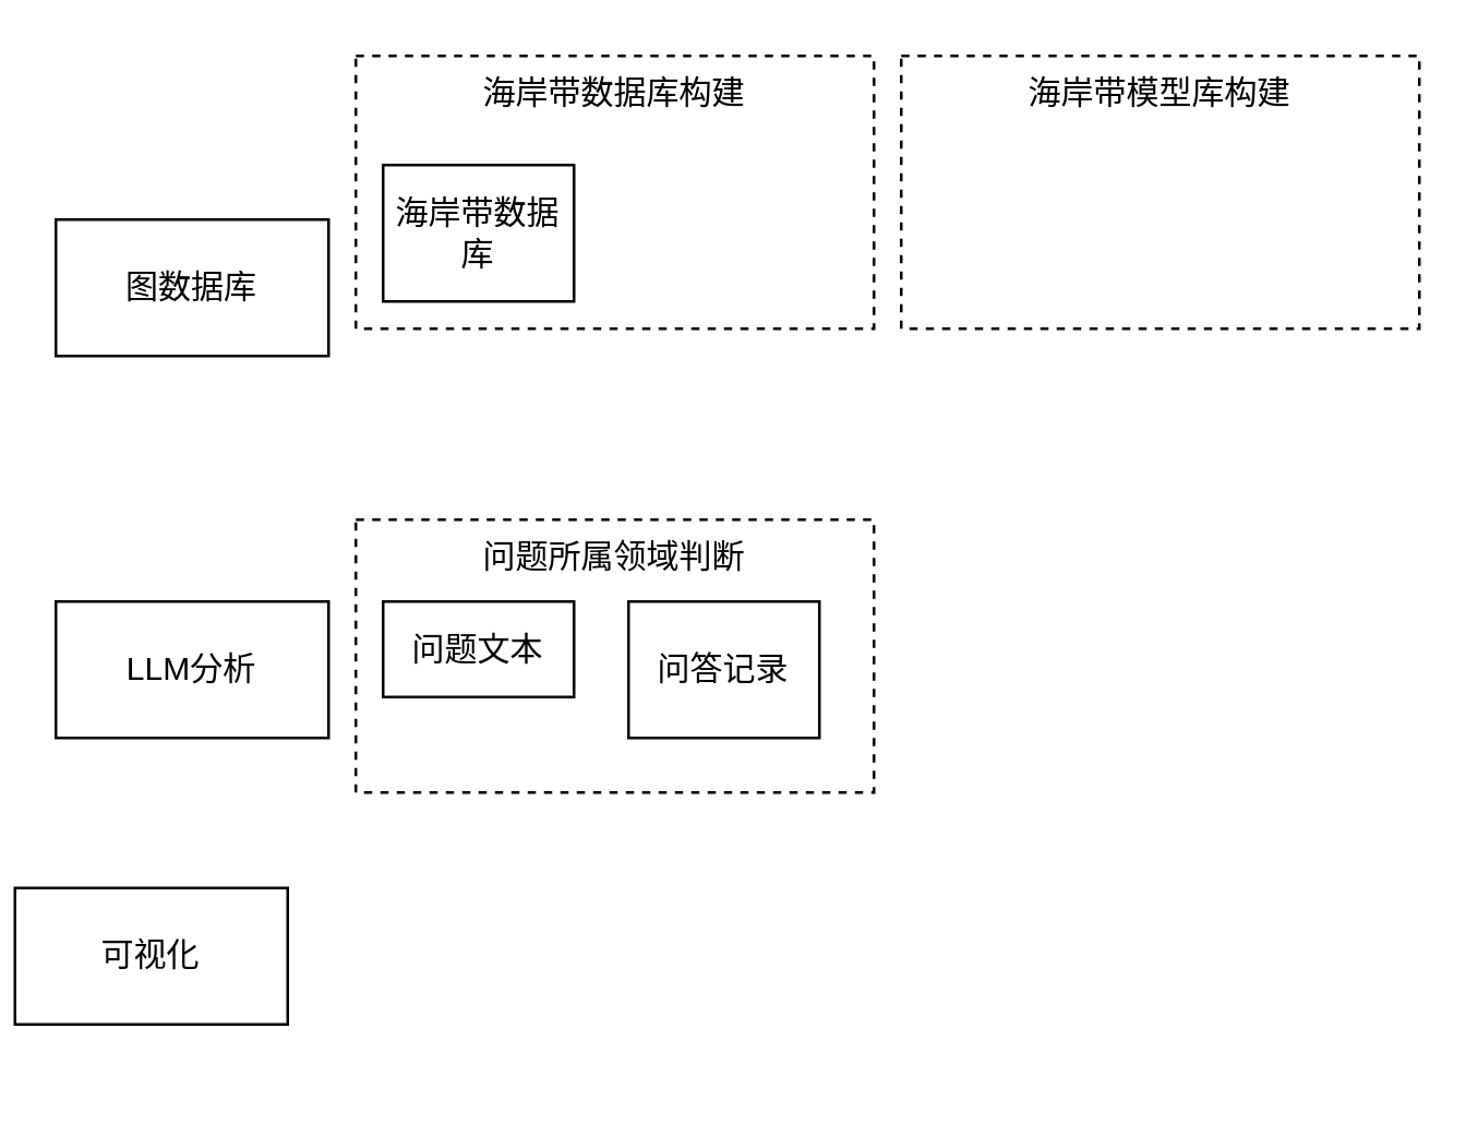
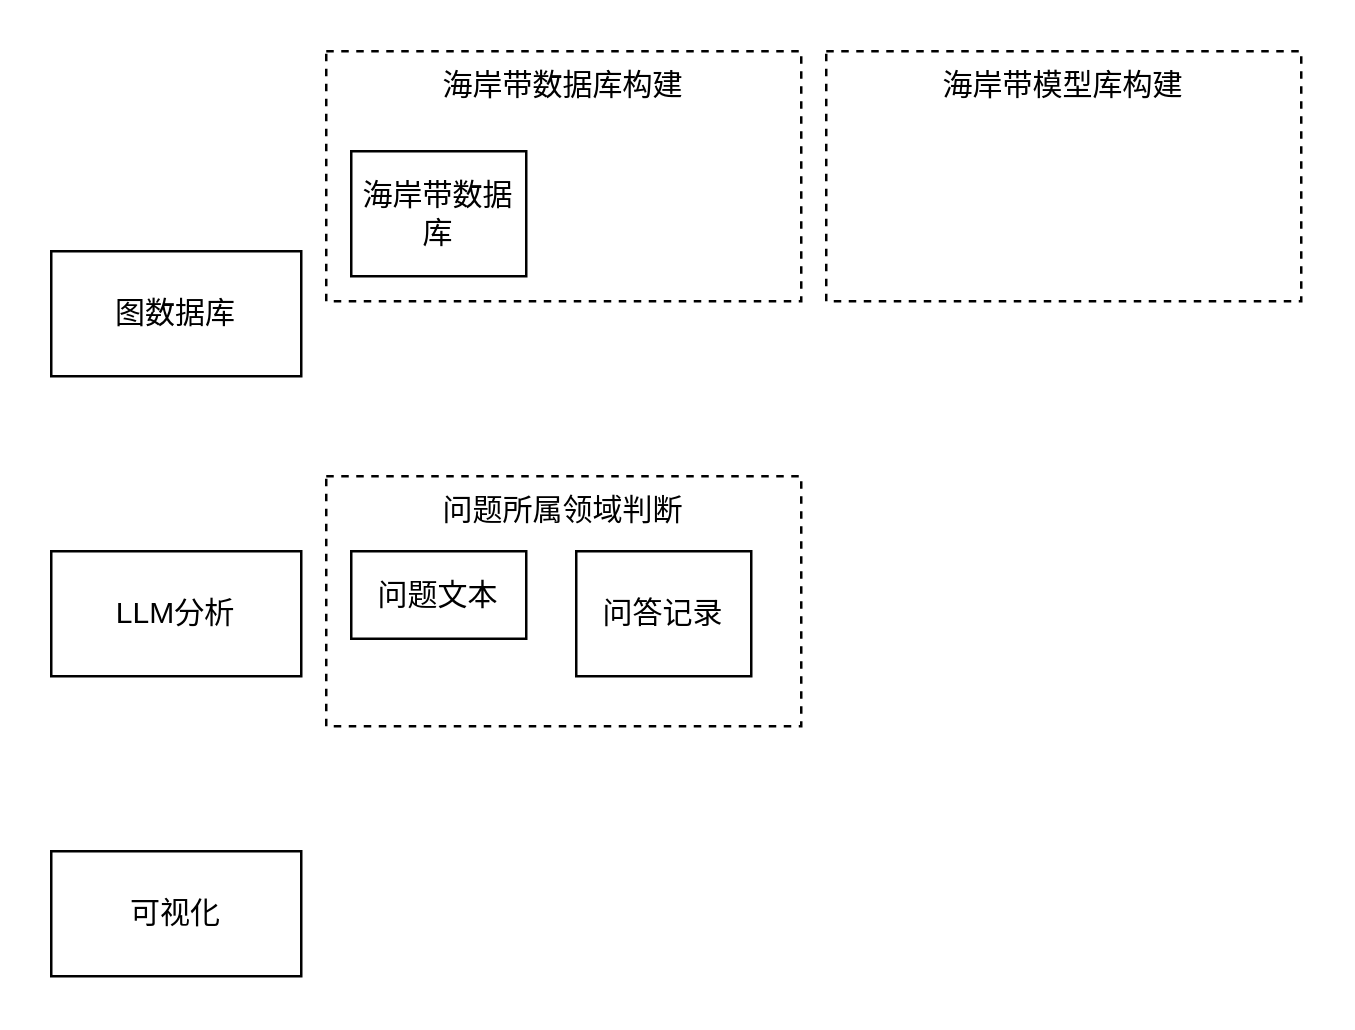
- <mxCell id="4" value="图数据库" style="rounded=0;whiteSpace=wrap;html=1;" vertex="1" parent="1"><mxGeometry x="20" y="80" width="100" height="50" as="geometry" /></mxCell>
+ <mxCell id="4" value="图数据库" style="rounded=0;whiteSpace=wrap;html=1;" vertex="1" parent="1"><mxGeometry x="20" y="100" width="100" height="50" as="geometry" /></mxCell>
- <mxCell id="6" value="可视化" style="rounded=0;whiteSpace=wrap;html=1;" vertex="1" parent="1"><mxGeometry x="5" y="325" width="100" height="50" as="geometry" /></mxCell>
+ <mxCell id="6" value="可视化" style="rounded=0;whiteSpace=wrap;html=1;" vertex="1" parent="1"><mxGeometry x="20" y="340" width="100" height="50" as="geometry" /></mxCell>
